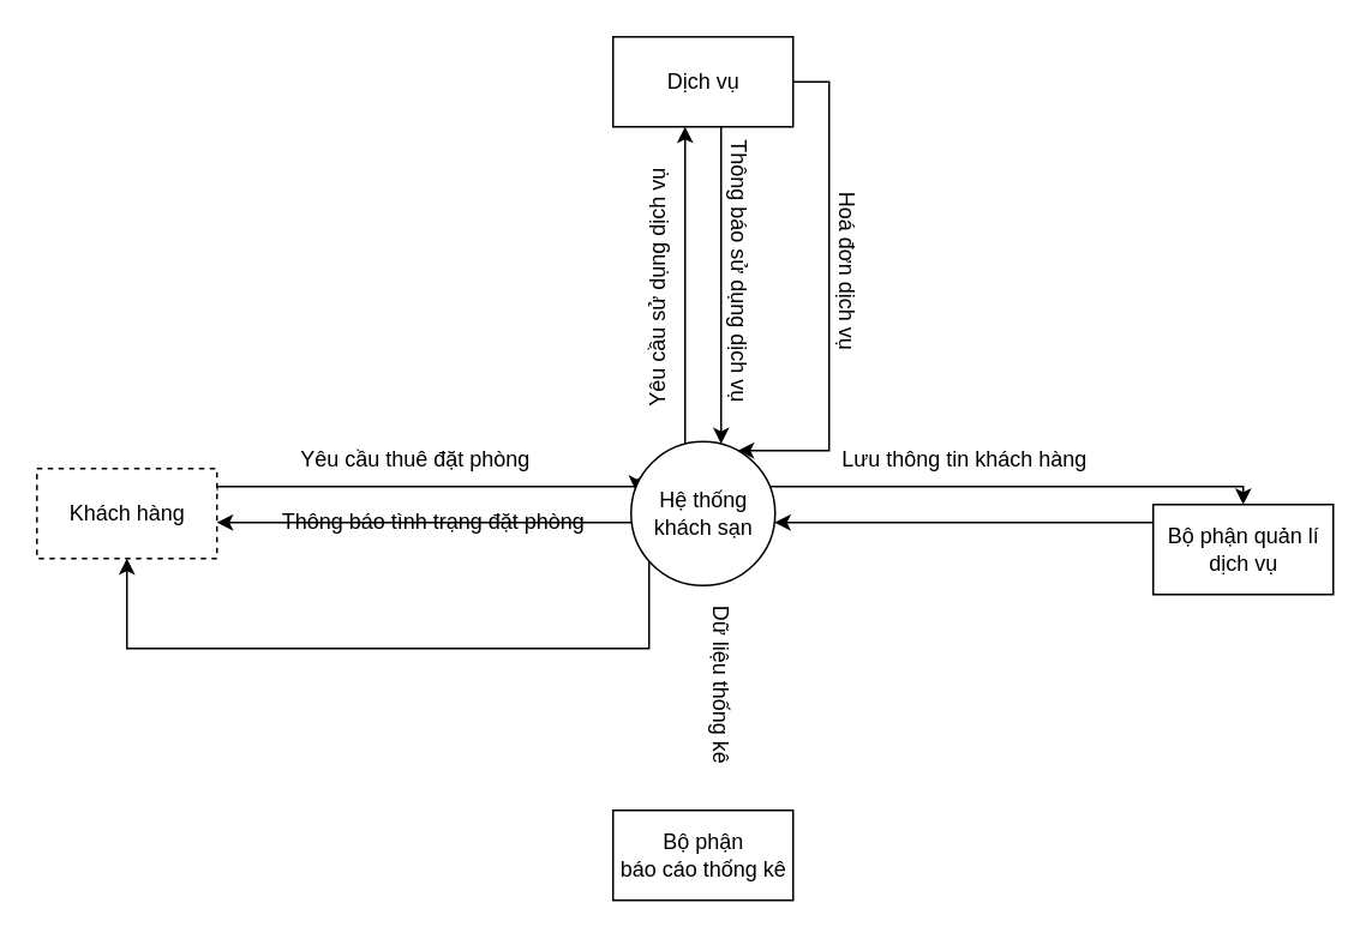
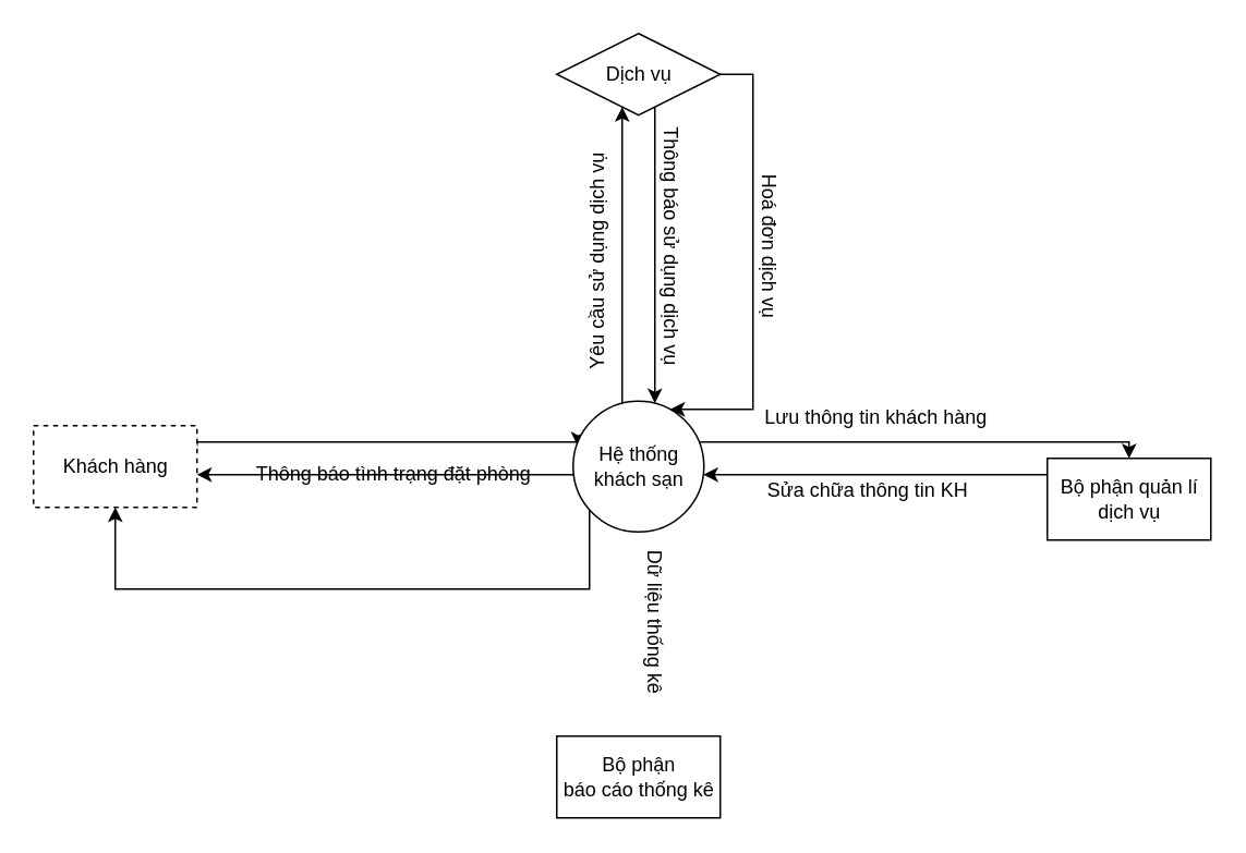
- <mxCell id="13" value="Dịch vụ" style="html=1;dashed=0;whitespace=wrap;fontFamily=Helvetica;" vertex="1" parent="1"><mxGeometry x="340" y="20" width="100" height="50" as="geometry" /></mxCell>
+ <mxCell id="13" value="Dịch vụ" style="rhombus;html=1;dashed=0;whitespace=wrap;fontFamily=Helvetica;" vertex="1" parent="1"><mxGeometry x="340" y="20" width="100" height="50" as="geometry" /></mxCell>
- <mxCell id="9" value="Yêu cầu thuê đặt phòng" style="text;html=1;align=center;verticalAlign=middle;resizable=0;points=[];autosize=1;strokeColor=none;fillColor=none;" vertex="1" parent="1"><mxGeometry x="160" y="245" width="140" height="20" as="geometry" /></mxCell>
+ <mxCell id="20" value="Sửa chữa thông tin KH" style="text;html=1;align=center;verticalAlign=middle;resizable=0;points=[];autosize=1;strokeColor=none;fillColor=none;" vertex="1" parent="1"><mxGeometry x="460" y="290" width="140" height="20" as="geometry" /></mxCell>
